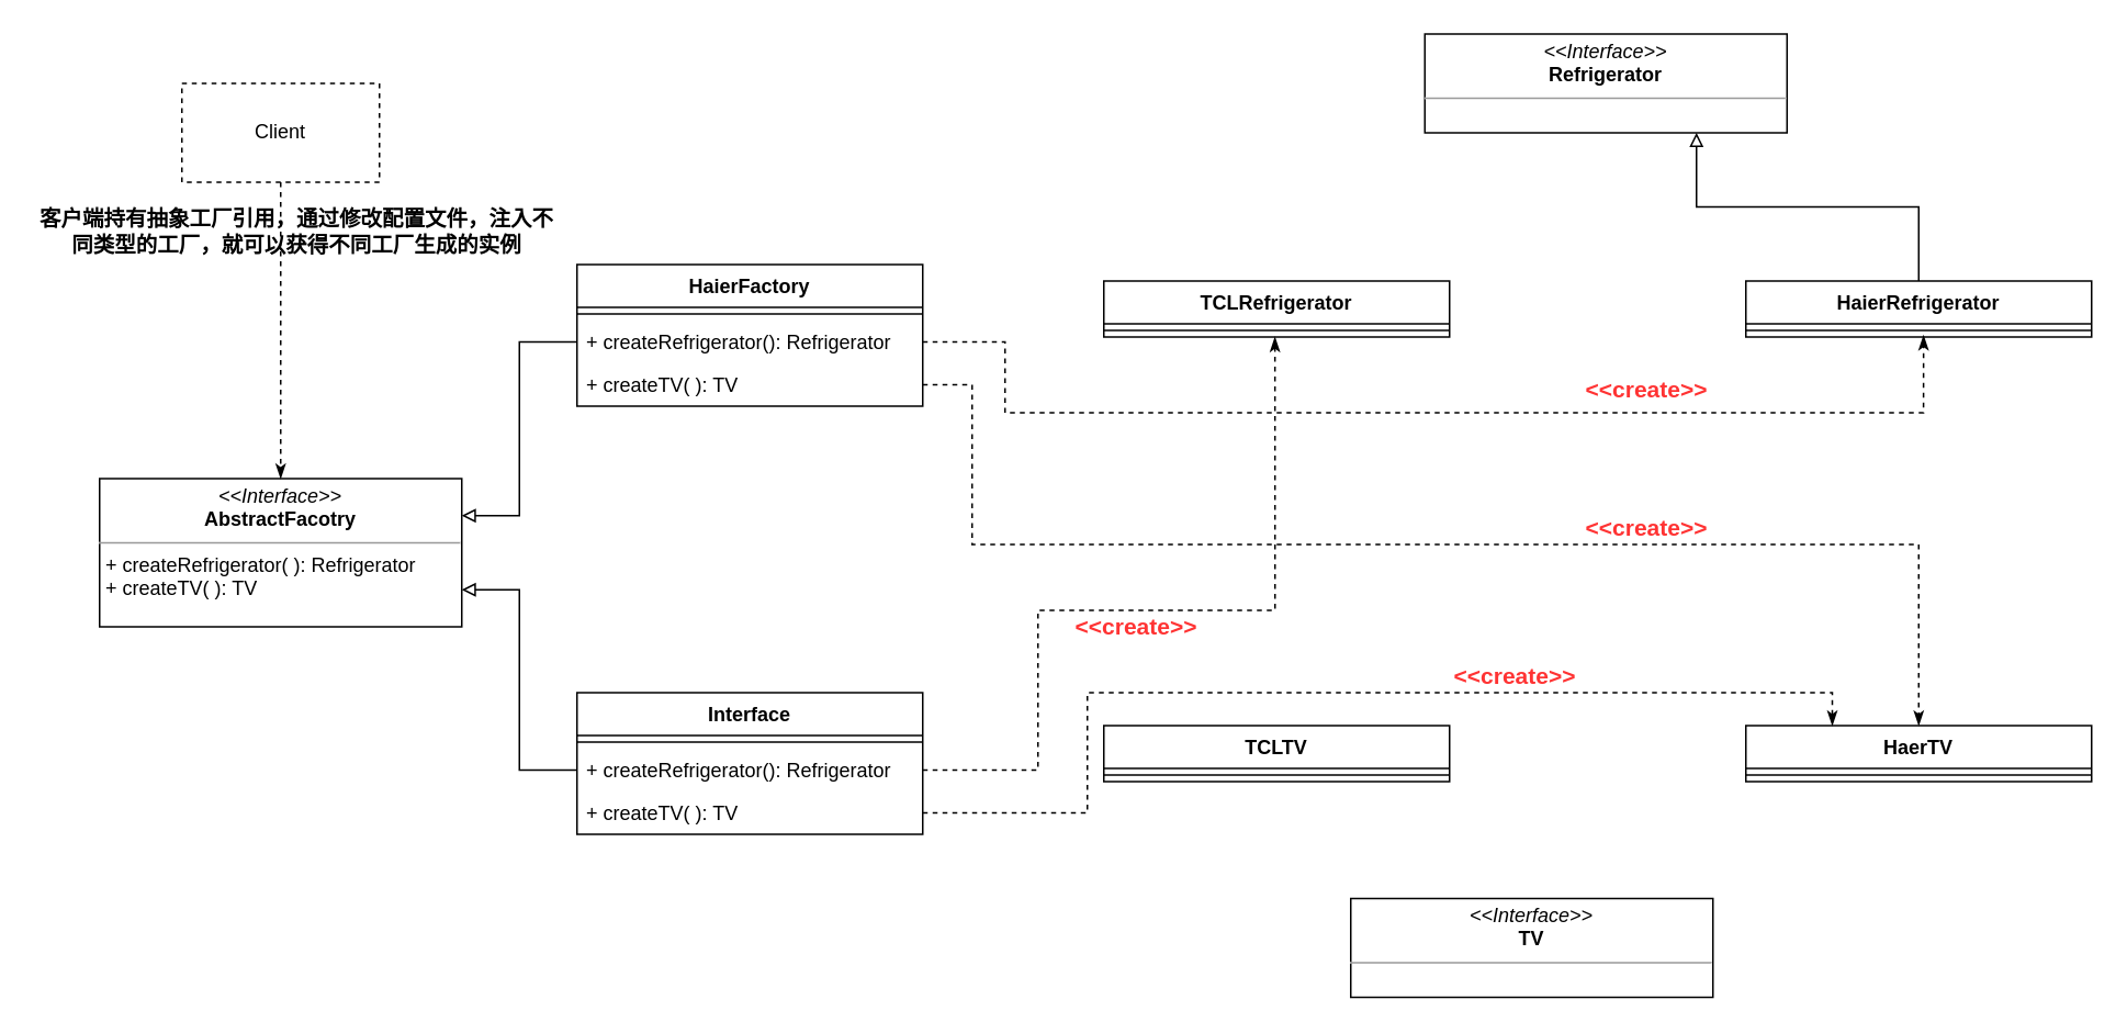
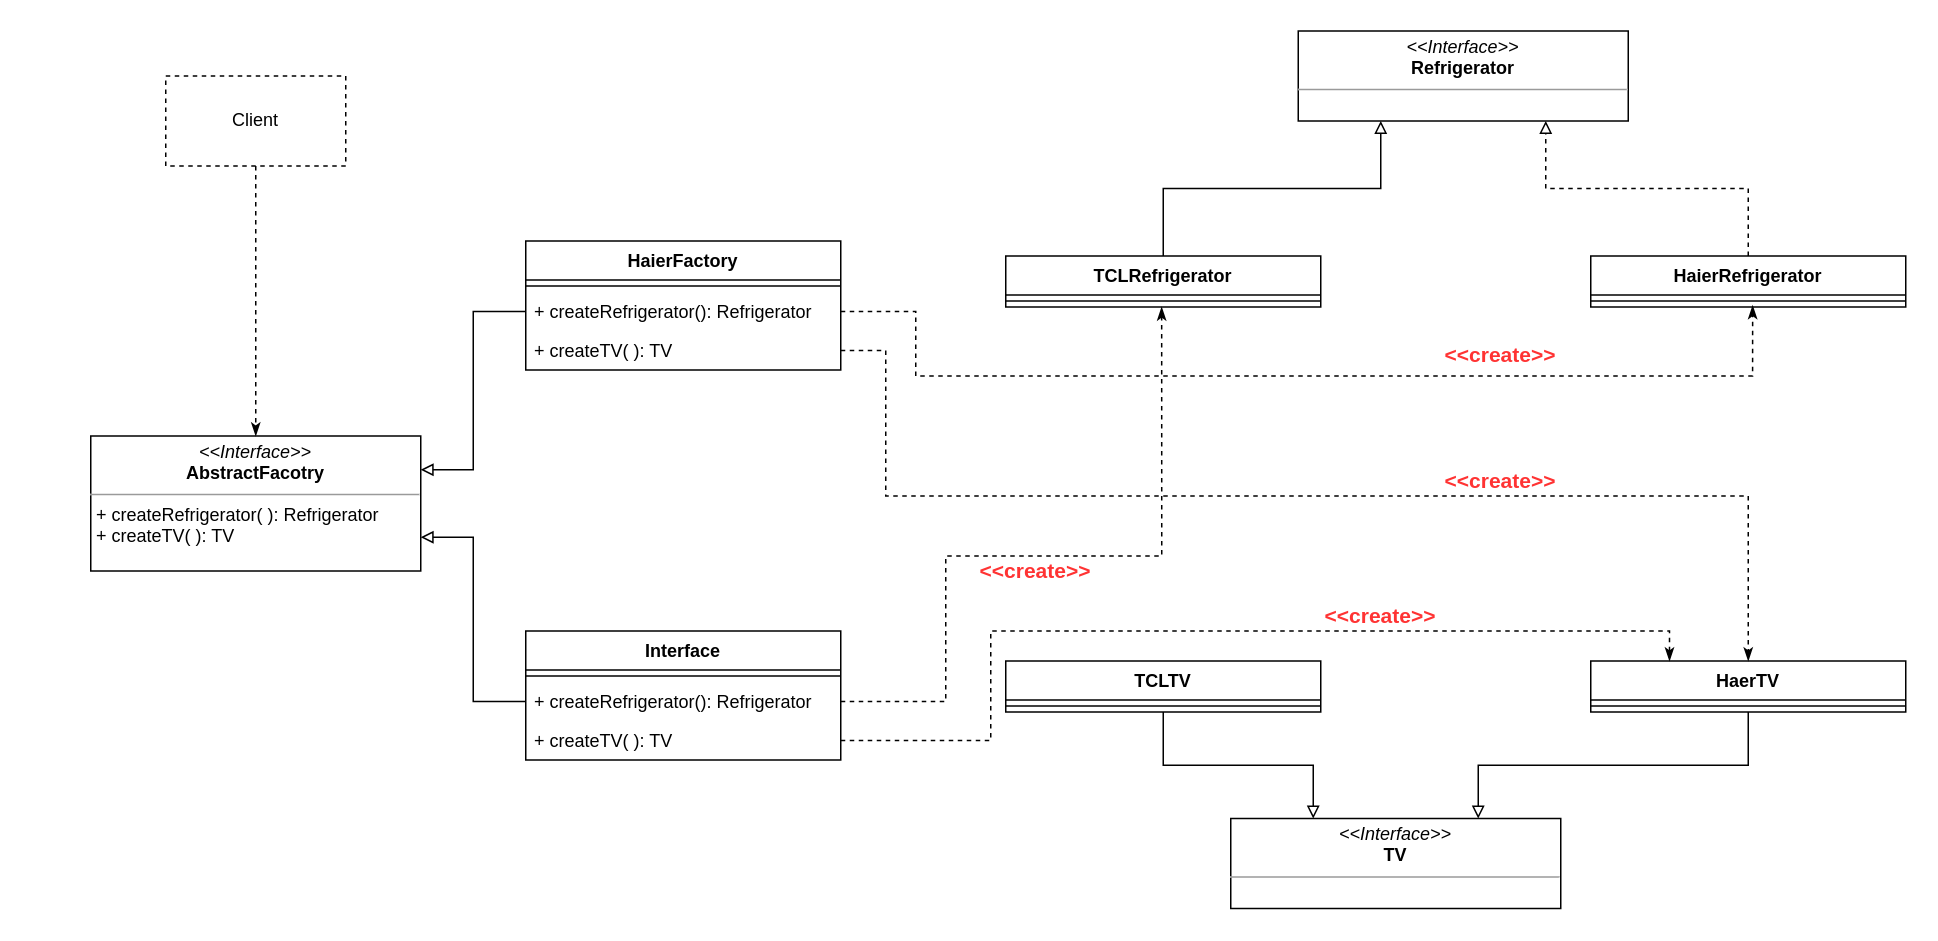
+ <mxCell id="21" style="edgeStyle=orthogonalEdgeStyle;rounded=0;orthogonalLoop=1;jettySize=auto;html=1;exitX=0.5;exitY=0;exitDx=0;exitDy=0;entryX=0.25;entryY=1;entryDx=0;entryDy=0;endArrow=block;endFill=0;" edge="1" parent="1" source="22" target="3"><mxGeometry relative="1" as="geometry" /></mxCell>
- <mxCell id="24" style="edgeStyle=orthogonalEdgeStyle;rounded=0;orthogonalLoop=1;jettySize=auto;html=1;exitX=0.5;exitY=0;exitDx=0;exitDy=0;entryX=0.75;entryY=1;entryDx=0;entryDy=0;endArrow=block;endFill=0;" edge="1" parent="1" source="25" target="3"><mxGeometry relative="1" as="geometry" /></mxCell>
+ <mxCell id="24" style="edgeStyle=orthogonalEdgeStyle;rounded=0;orthogonalLoop=1;jettySize=auto;html=1;exitX=0.5;exitY=0;exitDx=0;exitDy=0;entryX=0.75;entryY=1;entryDx=0;entryDy=0;endArrow=block;endFill=0;dashed=1;" edge="1" parent="1" source="25" target="3"><mxGeometry relative="1" as="geometry" /></mxCell>
- <mxCell id="37" value="&lt;b&gt;&lt;font style=&quot;font-size: 13px&quot;&gt;客户端持有抽象工厂引用，通过修改配置文件，注入不同类型的工厂，就可以获得不同工厂生成的实例&lt;/font&gt;&lt;/b&gt;" style="text;html=1;strokeColor=none;fillColor=none;align=center;verticalAlign=middle;whiteSpace=wrap;rounded=0;" vertex="1" parent="1"><mxGeometry x="20" y="130" width="320" height="20" as="geometry" /></mxCell>
+ <mxCell id="15" style="edgeStyle=orthogonalEdgeStyle;rounded=0;orthogonalLoop=1;jettySize=auto;html=1;exitX=0.5;exitY=1;exitDx=0;exitDy=0;entryX=0.25;entryY=0;entryDx=0;entryDy=0;endArrow=block;endFill=0;" edge="1" parent="1" source="16" target="4"><mxGeometry relative="1" as="geometry" /></mxCell>
+ <mxCell id="18" style="edgeStyle=orthogonalEdgeStyle;rounded=0;orthogonalLoop=1;jettySize=auto;html=1;exitX=0.5;exitY=1;exitDx=0;exitDy=0;entryX=0.75;entryY=0;entryDx=0;entryDy=0;endArrow=block;endFill=0;" edge="1" parent="1" source="19" target="4"><mxGeometry relative="1" as="geometry" /></mxCell>
